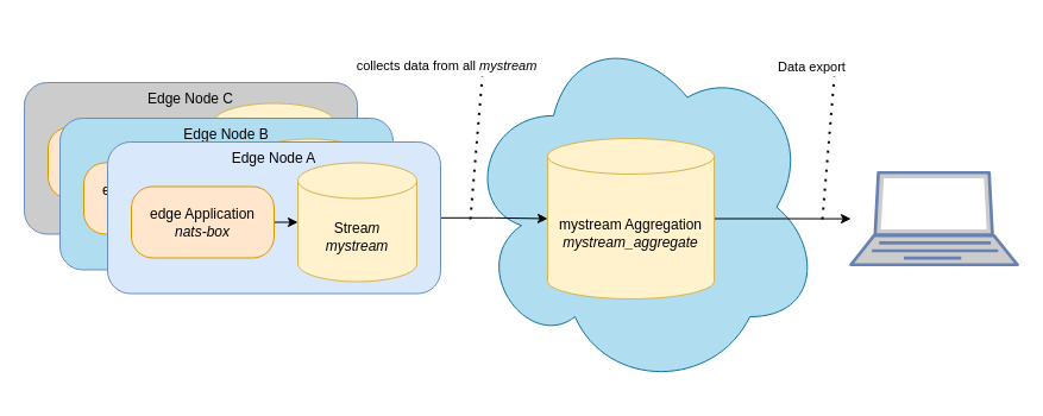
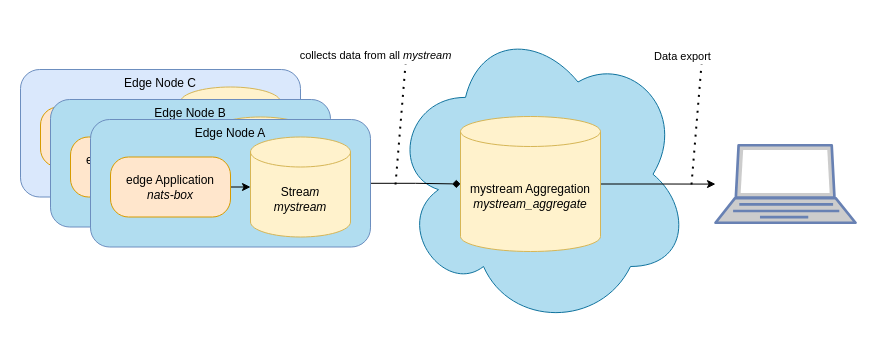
- <mxCell id="11" value="Edge Node C" style="rounded=1;whiteSpace=wrap;html=1;fillColor=#cccccc;strokeColor=#6c8ebf;horizontal=1;verticalAlign=top;" vertex="1" parent="10"><mxGeometry width="280" height="127.5" as="geometry" /></mxCell>
+ <mxCell id="11" value="Edge Node C" style="rounded=1;whiteSpace=wrap;html=1;fillColor=#dae8fc;strokeColor=#6c8ebf;horizontal=1;verticalAlign=top;" vertex="1" parent="10"><mxGeometry width="280" height="127.5" as="geometry" /></mxCell>
- <mxCell id="21" value="Edge Node A" style="rounded=1;whiteSpace=wrap;html=1;fillColor=#dae8fc;strokeColor=#6c8ebf;horizontal=1;verticalAlign=top;" vertex="1" parent="20"><mxGeometry width="280" height="127.5" as="geometry" /></mxCell>
+ <mxCell id="21" value="Edge Node A" style="rounded=1;whiteSpace=wrap;html=1;fillColor=#b1ddf0;strokeColor=#6c8ebf;horizontal=1;verticalAlign=top;" vertex="1" parent="20"><mxGeometry width="280" height="127.5" as="geometry" /></mxCell>
- <mxCell id="6" style="edgeStyle=orthogonalEdgeStyle;rounded=0;orthogonalLoop=1;jettySize=auto;html=1;" edge="1" parent="1" source="21" target="4"><mxGeometry relative="1" as="geometry" /></mxCell>
+ <mxCell id="6" style="edgeStyle=orthogonalEdgeStyle;rounded=0;orthogonalLoop=1;jettySize=auto;html=1;endArrow=diamond;" edge="1" parent="1" source="21" target="4"><mxGeometry relative="1" as="geometry" /></mxCell>
